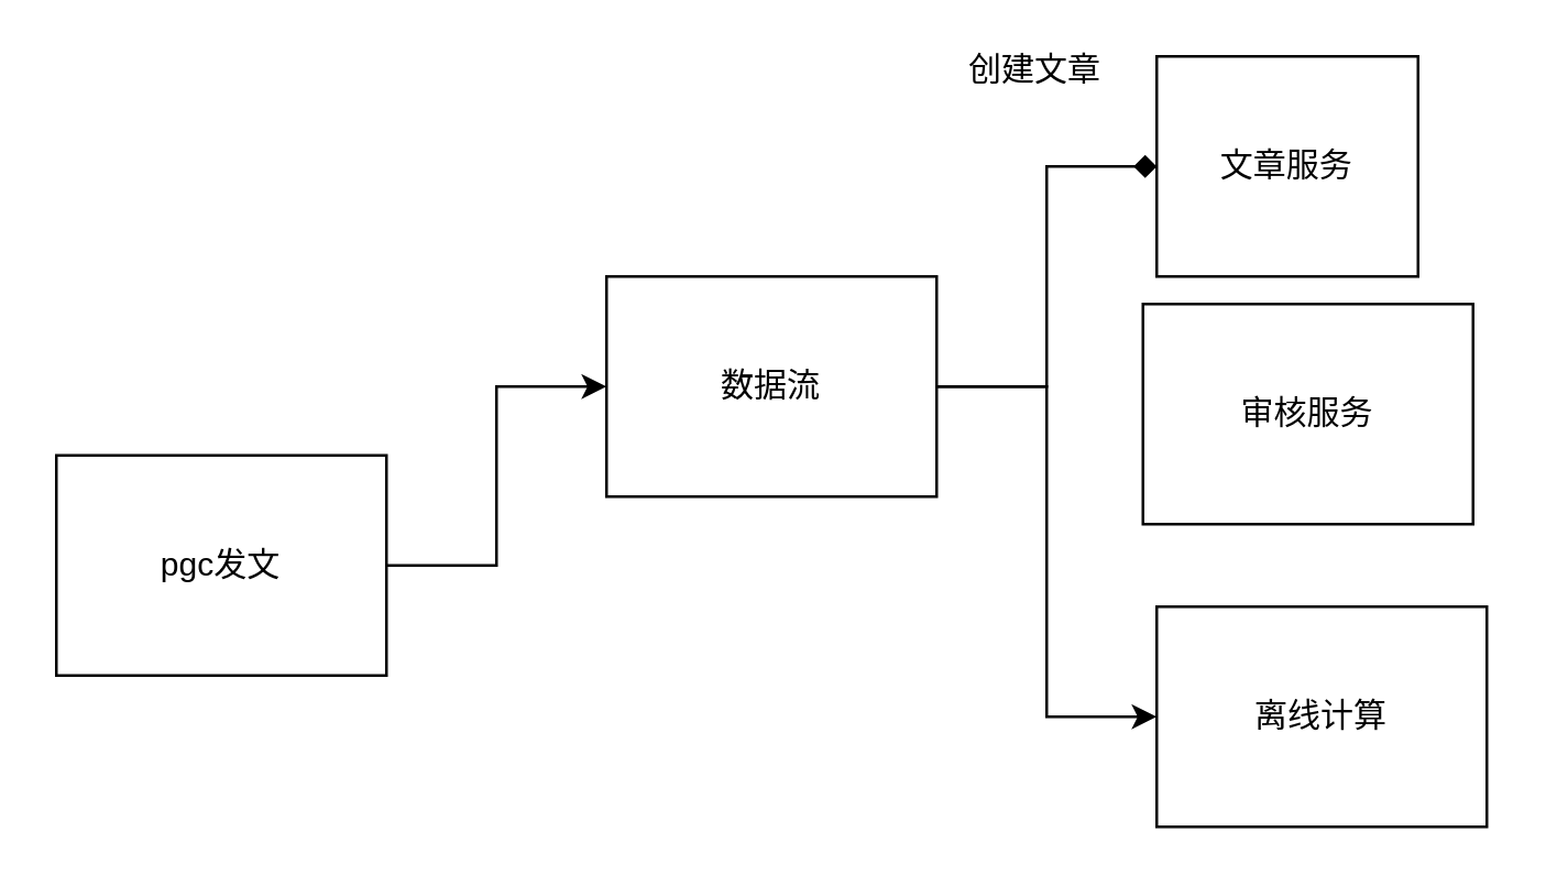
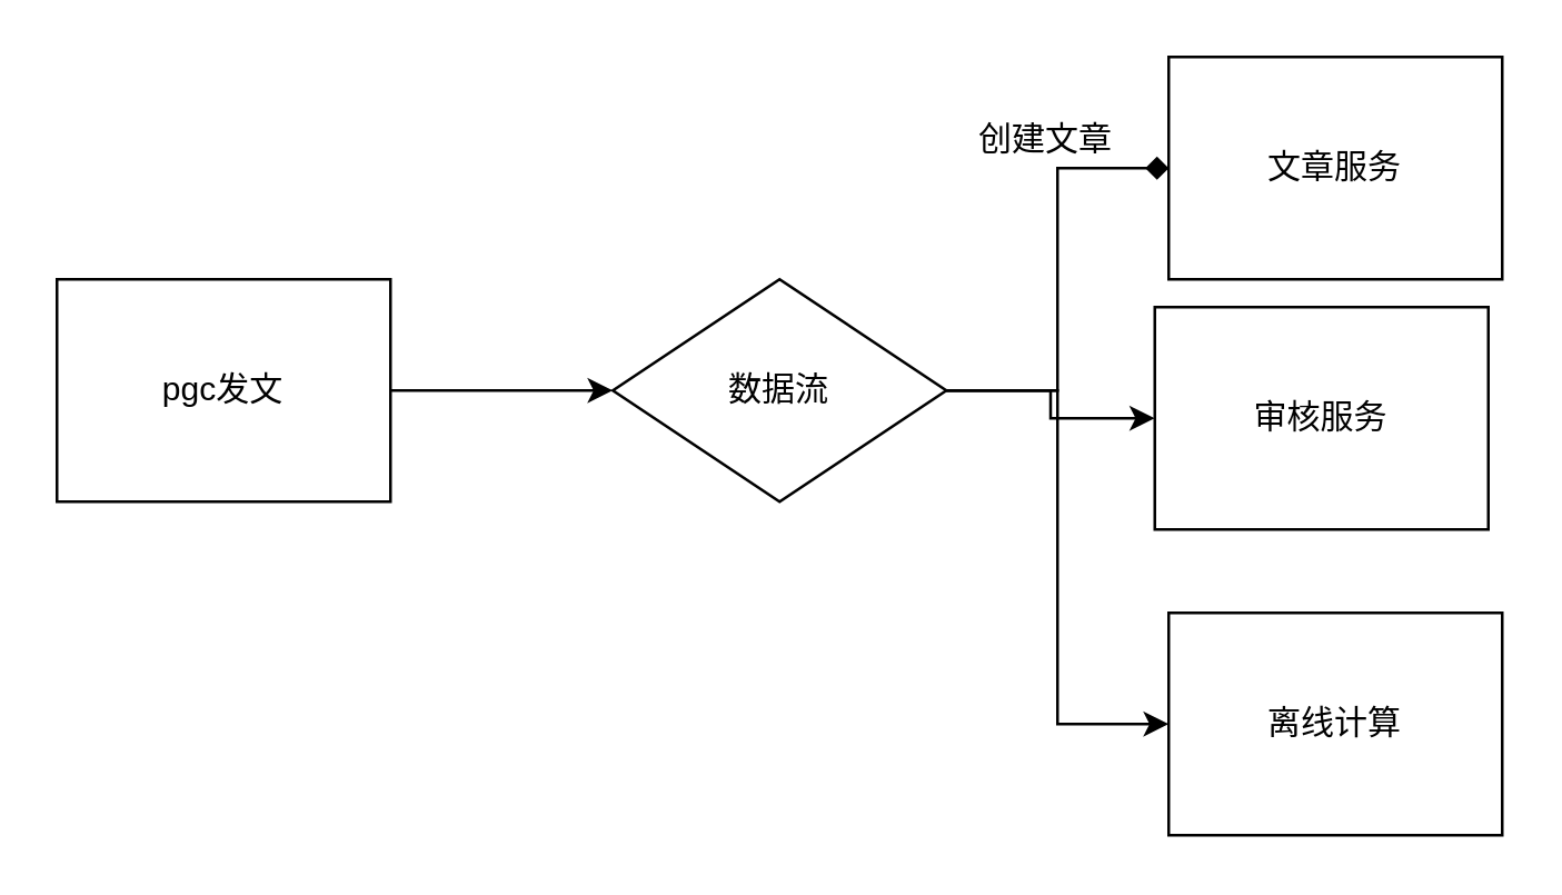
- <mxCell id="9" value="创建文章" style="text;html=1;resizable=0;points=[];autosize=1;align=left;verticalAlign=top;spacingTop=-4;" vertex="1" parent="1"><mxGeometry x="350" y="15" width="60" height="20" as="geometry" /></mxCell>
+ <mxCell id="9" value="创建文章" style="text;html=1;resizable=0;points=[];autosize=1;align=left;verticalAlign=top;spacingTop=-4;" vertex="1" parent="1"><mxGeometry x="350" y="40" width="60" height="20" as="geometry" /></mxCell>
- <mxCell id="8" value="文章服务" style="rounded=0;whiteSpace=wrap;html=1;" vertex="1" parent="1"><mxGeometry x="420" y="20" width="95" height="80" as="geometry" /></mxCell>
+ <mxCell id="8" value="文章服务" style="rounded=0;whiteSpace=wrap;html=1;" vertex="1" parent="1"><mxGeometry x="420" y="20" width="120" height="80" as="geometry" /></mxCell>
- <mxCell id="7" value="数据流&lt;br&gt;" style="rounded=0;whiteSpace=wrap;html=1;" vertex="1" parent="1"><mxGeometry x="220" y="100" width="120" height="80" as="geometry" /></mxCell>
+ <mxCell id="7" value="数据流&lt;br&gt;" style="rhombus;whiteSpace=wrap;html=1;" vertex="1" parent="1"><mxGeometry x="220" y="100" width="120" height="80" as="geometry" /></mxCell>
+ <mxCell id="5" style="edgeStyle=orthogonalEdgeStyle;rounded=0;orthogonalLoop=1;jettySize=auto;html=1;entryX=0;entryY=0.5;entryDx=0;entryDy=0;" edge="1" parent="1" source="7" target="10"><mxGeometry relative="1" as="geometry" /></mxCell>
- <mxCell id="3" value="pgc发文" style="rounded=0;whiteSpace=wrap;html=1;" vertex="1" parent="1"><mxGeometry x="20" y="165" width="120" height="80" as="geometry" /></mxCell>
+ <mxCell id="3" value="pgc发文" style="rounded=0;whiteSpace=wrap;html=1;" vertex="1" parent="1"><mxGeometry x="20" y="100" width="120" height="80" as="geometry" /></mxCell>
